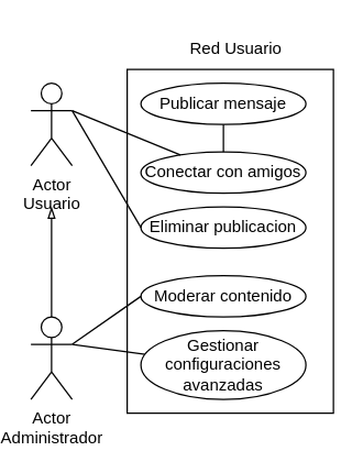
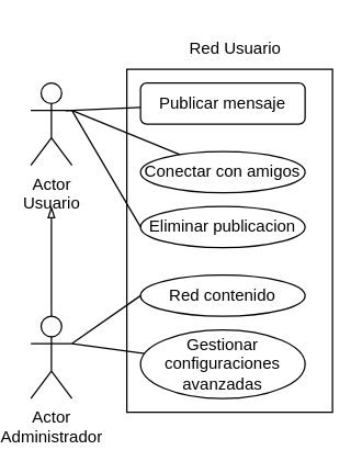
- <mxCell id="8" value="Publicar mensaje" style="ellipse;whiteSpace=wrap;html=1;strokeColor=#000000;fontColor=#000000;fillColor=none;" parent="1" vertex="1"><mxGeometry x="100" y="60" width="120" height="30" as="geometry" /></mxCell>
+ <mxCell id="8" value="Publicar mensaje" style="whiteSpace=wrap;html=1;strokeColor=#000000;fontColor=#000000;fillColor=none;rounded=1;" parent="1" vertex="1"><mxGeometry x="100" y="60" width="120" height="30" as="geometry" /></mxCell>
- <mxCell id="7" style="edgeStyle=none;html=1;strokeColor=#000000;fontColor=#000000;endArrow=none;endFill=0;" parent="1" source="8" target="10" edge="1"><mxGeometry relative="1" as="geometry" /></mxCell>
+ <mxCell id="7" style="edgeStyle=none;html=1;entryX=0.845;entryY=0.338;entryDx=0;entryDy=0;entryPerimeter=0;strokeColor=#000000;fontColor=#000000;endArrow=none;endFill=0;" parent="1" source="8" target="2" edge="1"><mxGeometry relative="1" as="geometry" /></mxCell>
- <mxCell id="14" value="Moderar contenido" style="ellipse;whiteSpace=wrap;html=1;strokeColor=#000000;fontColor=#000000;fillColor=none;" parent="1" vertex="1"><mxGeometry x="100" y="200" width="120" height="30" as="geometry" /></mxCell>
+ <mxCell id="14" value="Red contenido" style="ellipse;whiteSpace=wrap;html=1;strokeColor=#000000;fontColor=#000000;fillColor=none;" parent="1" vertex="1"><mxGeometry x="100" y="200" width="120" height="30" as="geometry" /></mxCell>
